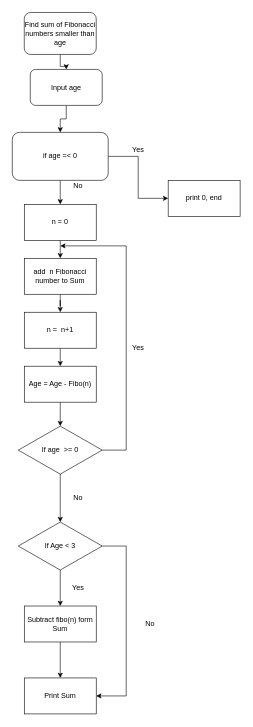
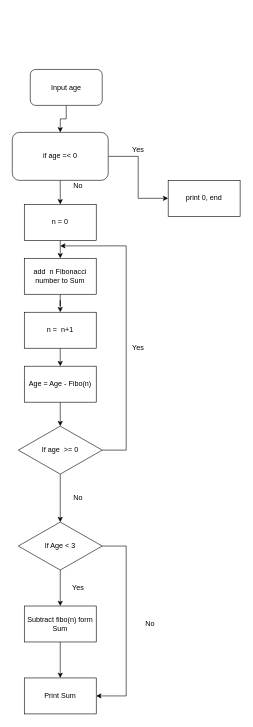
- <mxCell id="3" value="Find sum of Fibonacci numbers smaller than age" style="rounded=1;whiteSpace=wrap;html=1;fontSize=12;glass=0;strokeWidth=1;shadow=0;" parent="1" vertex="1"><mxGeometry x="40" y="20" width="120" height="70" as="geometry" /></mxCell>
- <mxCell id="2" value="" style="edgeStyle=orthogonalEdgeStyle;rounded=0;orthogonalLoop=1;jettySize=auto;html=1;" edge="1" parent="1" source="3" target="5"><mxGeometry relative="1" as="geometry" /></mxCell>
